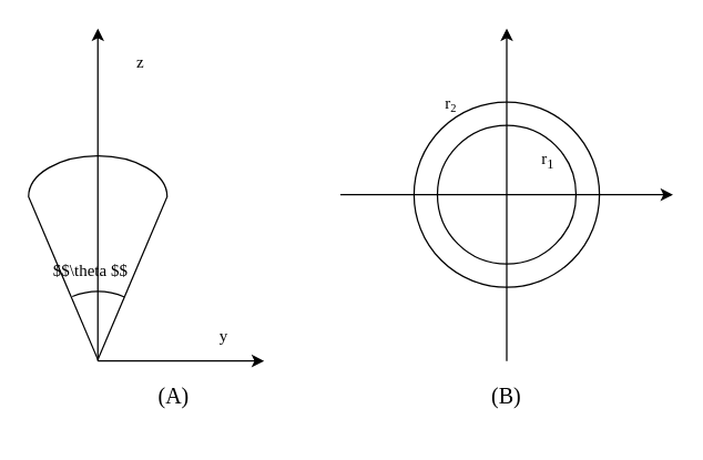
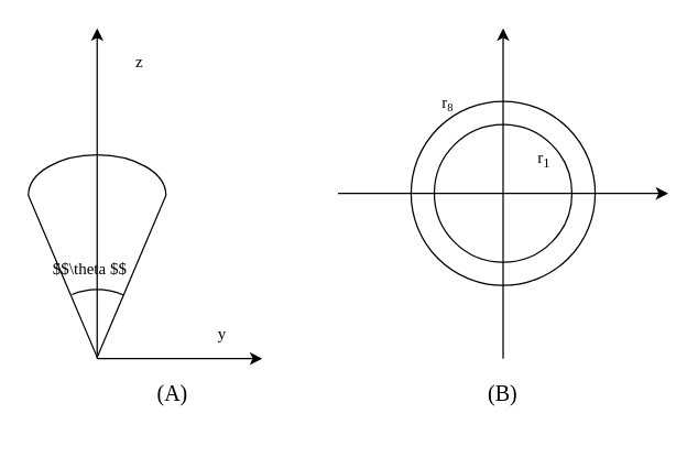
- <mxCell id="9" value="r&lt;span style=&quot;font-size: 10px;&quot;&gt;&lt;sub&gt;2&lt;/sub&gt;&lt;/span&gt;" style="text;html=1;whiteSpace=wrap;strokeColor=none;fillColor=none;align=center;verticalAlign=middle;rounded=0;fontFamily=modern;fontSource=https%3A%2F%2Fsourceforge.net%2Fprojects%2Fcm-unicode%2F;" parent="1" vertex="1"><mxGeometry x="295" y="60" width="60" height="30" as="geometry" /></mxCell>
+ <mxCell id="9" value="r&lt;span style=&quot;font-size: 10px;&quot;&gt;&lt;sub&gt;8&lt;/sub&gt;&lt;/span&gt;" style="text;html=1;whiteSpace=wrap;strokeColor=none;fillColor=none;align=center;verticalAlign=middle;rounded=0;fontFamily=modern;fontSource=https%3A%2F%2Fsourceforge.net%2Fprojects%2Fcm-unicode%2F;" parent="1" vertex="1"><mxGeometry x="295" y="60" width="60" height="30" as="geometry" /></mxCell>
